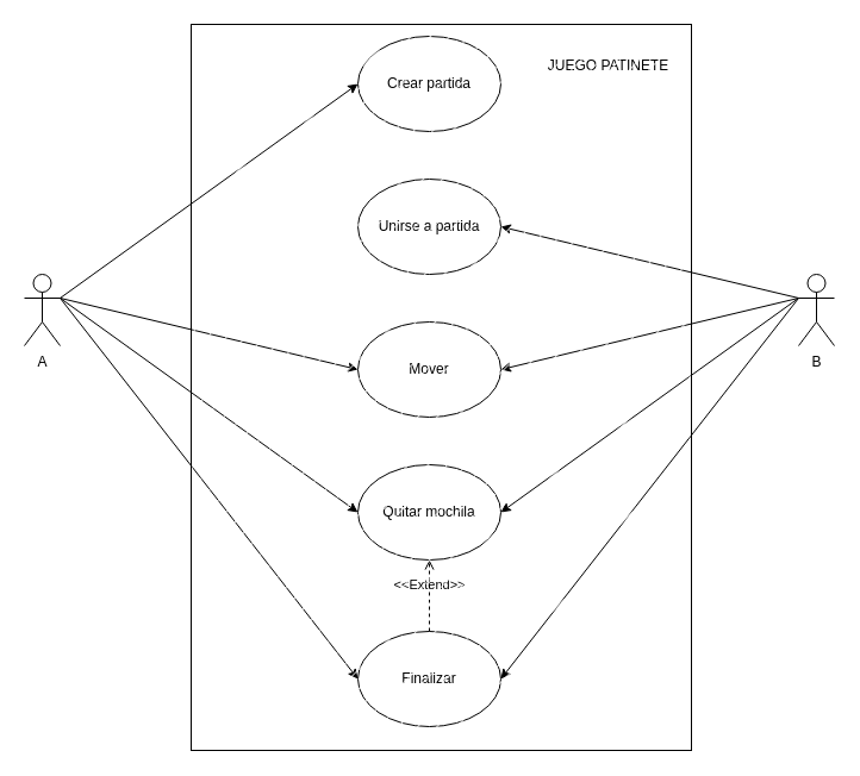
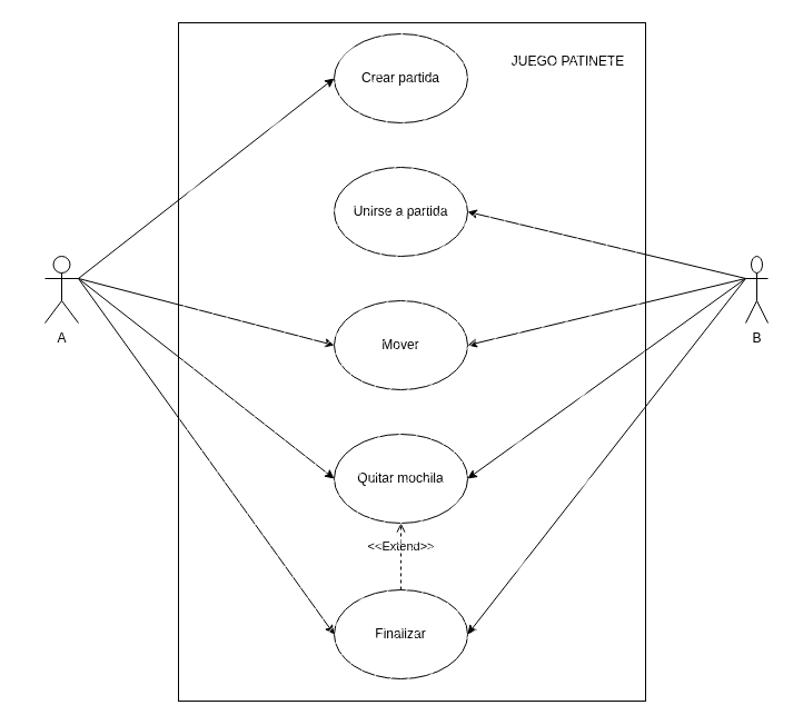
- <mxCell id="6" value="A" style="shape=umlActor;verticalLabelPosition=bottom;verticalAlign=top;html=1;outlineConnect=0;" parent="1" vertex="1"><mxGeometry x="20" y="230" width="30" height="60" as="geometry" /></mxCell>
+ <mxCell id="6" value="A" style="shape=umlActor;verticalLabelPosition=bottom;verticalAlign=top;html=1;outlineConnect=0;" parent="1" vertex="1"><mxGeometry x="40" y="230" width="30" height="60" as="geometry" /></mxCell>
- <mxCell id="10" value="B" style="shape=umlActor;verticalLabelPosition=bottom;verticalAlign=top;html=1;outlineConnect=0;" parent="1" vertex="1"><mxGeometry x="670" y="230" width="30" height="60" as="geometry" /></mxCell>
+ <mxCell id="10" value="B" style="shape=umlActor;verticalLabelPosition=bottom;verticalAlign=top;html=1;outlineConnect=0;" parent="1" vertex="1"><mxGeometry x="670" y="230" width="20" height="60" as="geometry" /></mxCell>
